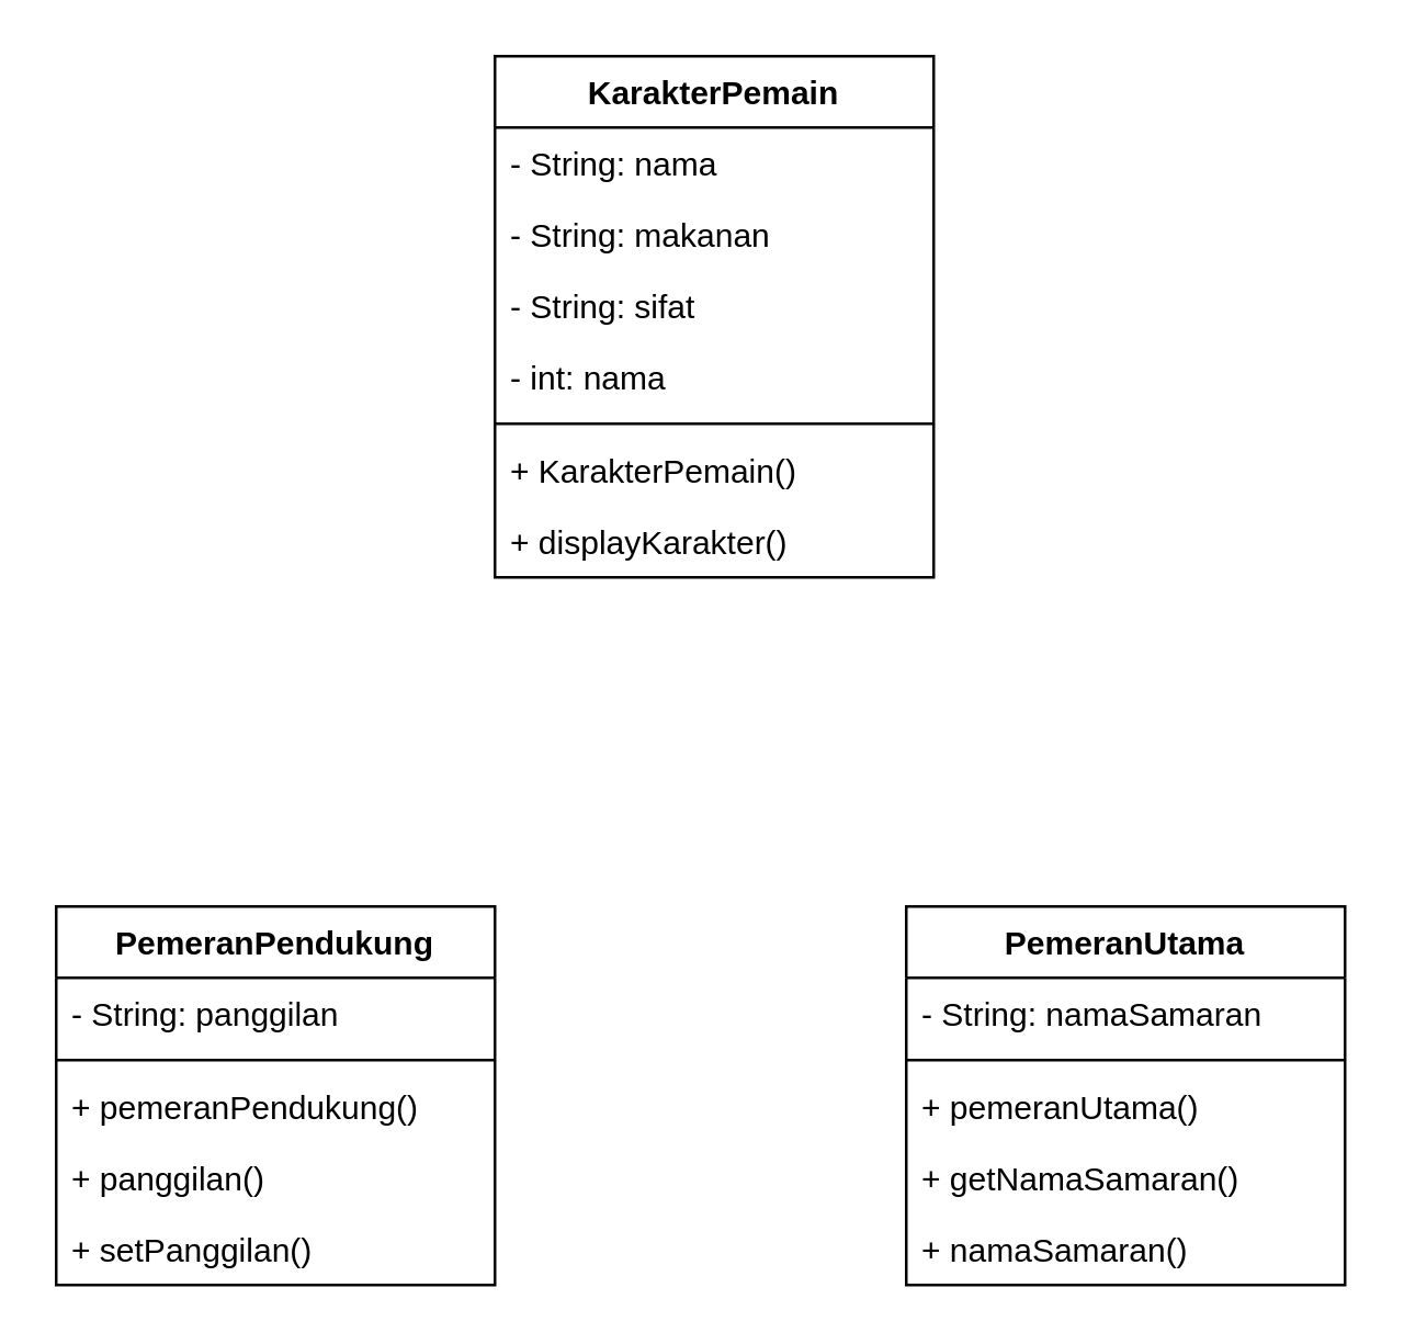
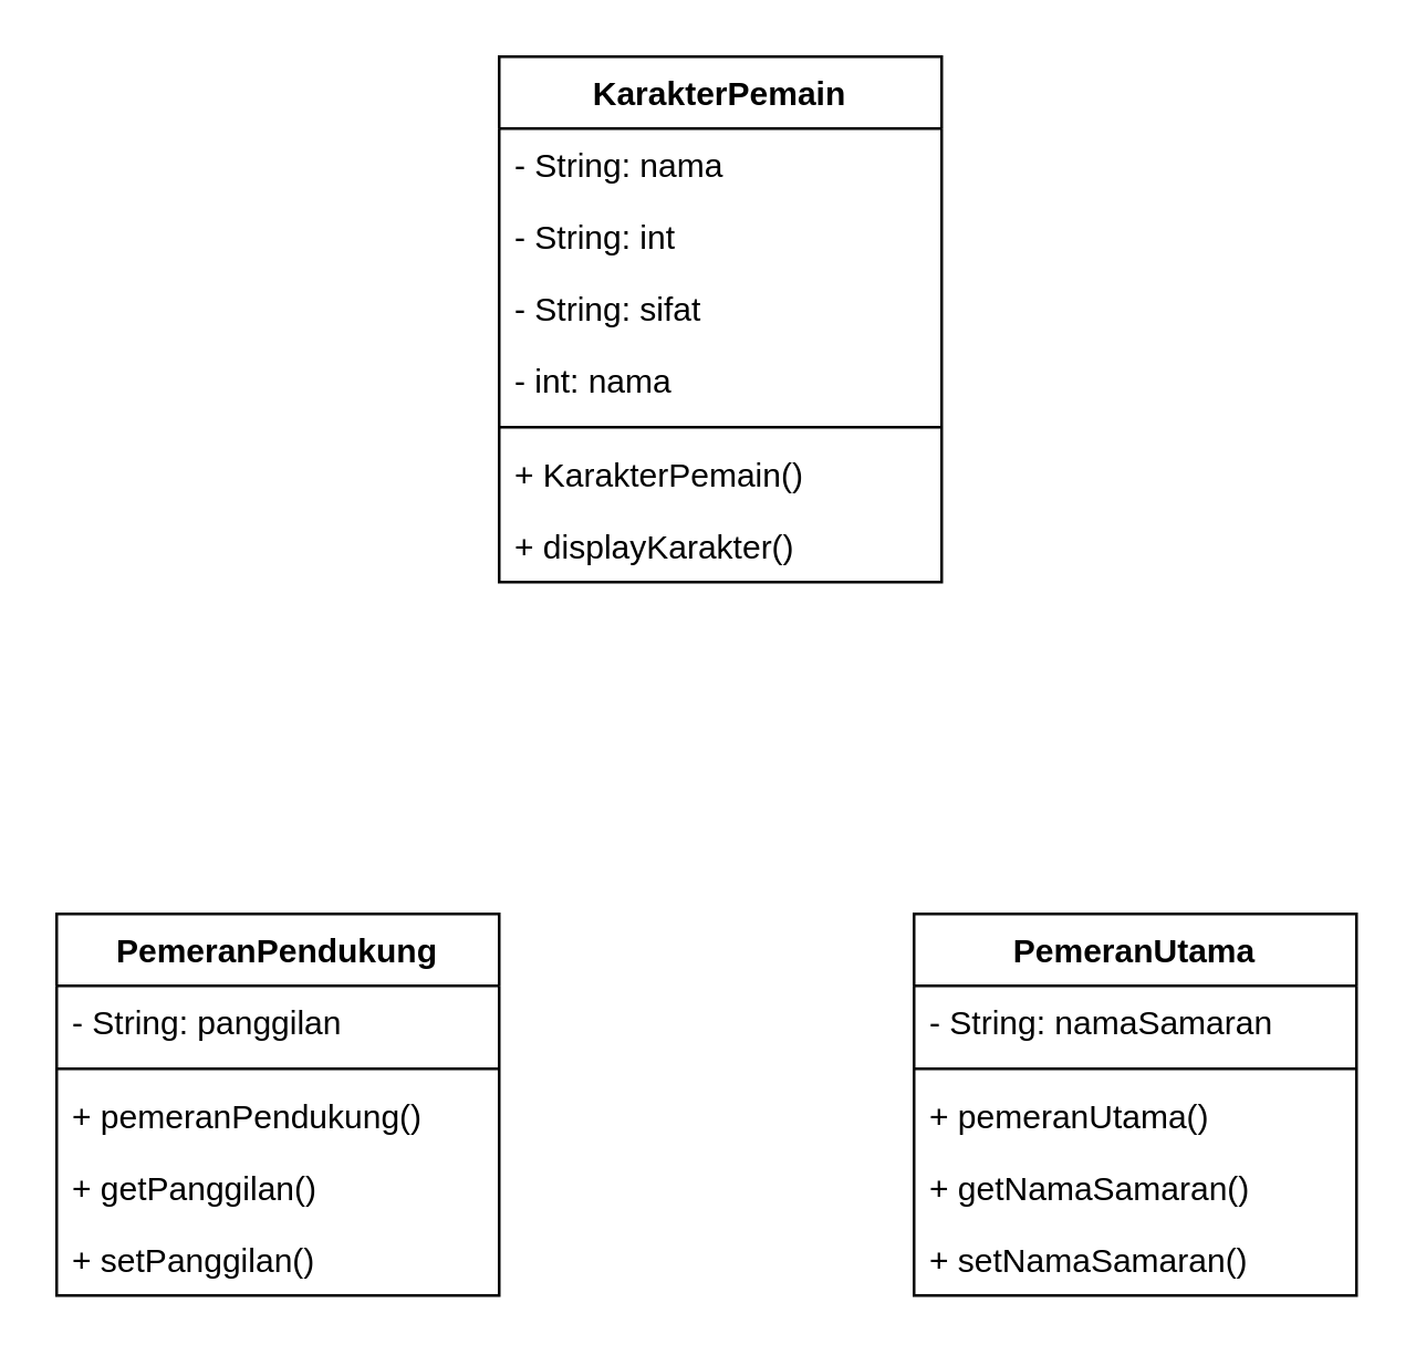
- <mxCell id="4" value="- String: makanan" style="text;strokeColor=none;fillColor=none;align=left;verticalAlign=top;spacingLeft=4;spacingRight=4;overflow=hidden;rotatable=0;points=[[0,0.5],[1,0.5]];portConstraint=eastwest;" vertex="1" parent="2"><mxGeometry y="52" width="160" height="26" as="geometry" /></mxCell>
+ <mxCell id="4" value="- String: int" style="text;strokeColor=none;fillColor=none;align=left;verticalAlign=top;spacingLeft=4;spacingRight=4;overflow=hidden;rotatable=0;points=[[0,0.5],[1,0.5]];portConstraint=eastwest;" vertex="1" parent="2"><mxGeometry y="52" width="160" height="26" as="geometry" /></mxCell>
- <mxCell id="14" value="+ panggilan()" style="text;strokeColor=none;fillColor=none;align=left;verticalAlign=top;spacingLeft=4;spacingRight=4;overflow=hidden;rotatable=0;points=[[0,0.5],[1,0.5]];portConstraint=eastwest;" vertex="1" parent="10"><mxGeometry y="86" width="160" height="26" as="geometry" /></mxCell>
+ <mxCell id="14" value="+ getPanggilan()" style="text;strokeColor=none;fillColor=none;align=left;verticalAlign=top;spacingLeft=4;spacingRight=4;overflow=hidden;rotatable=0;points=[[0,0.5],[1,0.5]];portConstraint=eastwest;" vertex="1" parent="10"><mxGeometry y="86" width="160" height="26" as="geometry" /></mxCell>
- <mxCell id="21" value="+ namaSamaran()" style="text;strokeColor=none;fillColor=none;align=left;verticalAlign=top;spacingLeft=4;spacingRight=4;overflow=hidden;rotatable=0;points=[[0,0.5],[1,0.5]];portConstraint=eastwest;" vertex="1" parent="16"><mxGeometry y="112" width="160" height="26" as="geometry" /></mxCell>
+ <mxCell id="21" value="+ setNamaSamaran()" style="text;strokeColor=none;fillColor=none;align=left;verticalAlign=top;spacingLeft=4;spacingRight=4;overflow=hidden;rotatable=0;points=[[0,0.5],[1,0.5]];portConstraint=eastwest;" vertex="1" parent="16"><mxGeometry y="112" width="160" height="26" as="geometry" /></mxCell>
